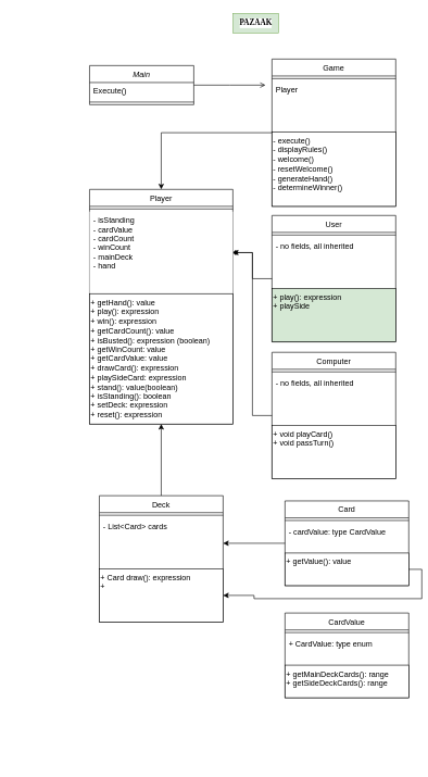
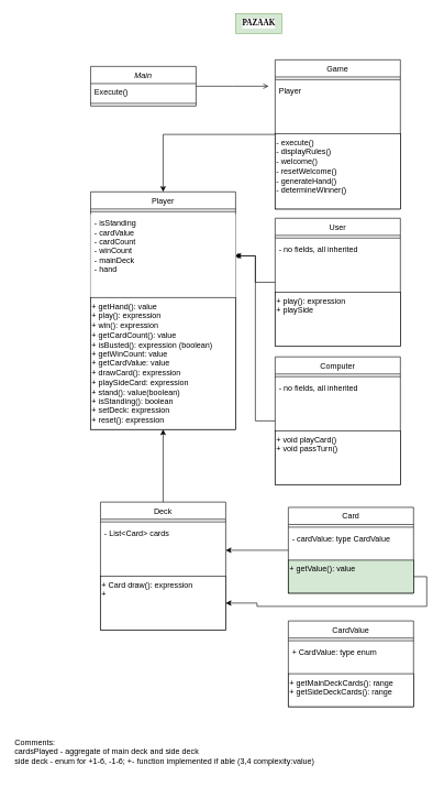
- <mxCell id="16" value="&lt;span&gt;+ play(): expression&lt;br&gt;+ playSide&lt;br&gt;&lt;/span&gt;" style="rounded=0;whiteSpace=wrap;html=1;align=left;verticalAlign=top;fillColor=#d5e8d4;" parent="13" vertex="1"><mxGeometry y="112" width="190" height="82" as="geometry" /></mxCell>
+ <mxCell id="16" value="&lt;span&gt;+ play(): expression&lt;br&gt;+ playSide&lt;br&gt;&lt;/span&gt;" style="rounded=0;whiteSpace=wrap;html=1;align=left;verticalAlign=top;" parent="13" vertex="1"><mxGeometry y="112" width="190" height="82" as="geometry" /></mxCell>
- <mxCell id="36" value="&lt;span&gt;+ getValue(): value&lt;br&gt;&lt;/span&gt;" style="rounded=0;whiteSpace=wrap;html=1;align=left;verticalAlign=top;" vertex="1" parent="33"><mxGeometry y="80" width="190" height="50" as="geometry" /></mxCell>
+ <mxCell id="36" value="&lt;span&gt;+ getValue(): value&lt;br&gt;&lt;/span&gt;" style="rounded=0;whiteSpace=wrap;html=1;align=left;verticalAlign=top;fillColor=#d5e8d4;" vertex="1" parent="33"><mxGeometry y="80" width="190" height="50" as="geometry" /></mxCell>
+ <mxCell id="22" value="Comments:&lt;br&gt;cardsPlayed - aggregate of main deck and side deck&lt;br&gt;side deck - enum for +1-6, -1-6; +- function implemented if able (3,4 complexity:value)" style="text;html=1;strokeColor=none;fillColor=none;align=left;verticalAlign=top;whiteSpace=wrap;rounded=0;" parent="1" vertex="1"><mxGeometry x="20" y="1110" width="550" height="60" as="geometry" /></mxCell>
